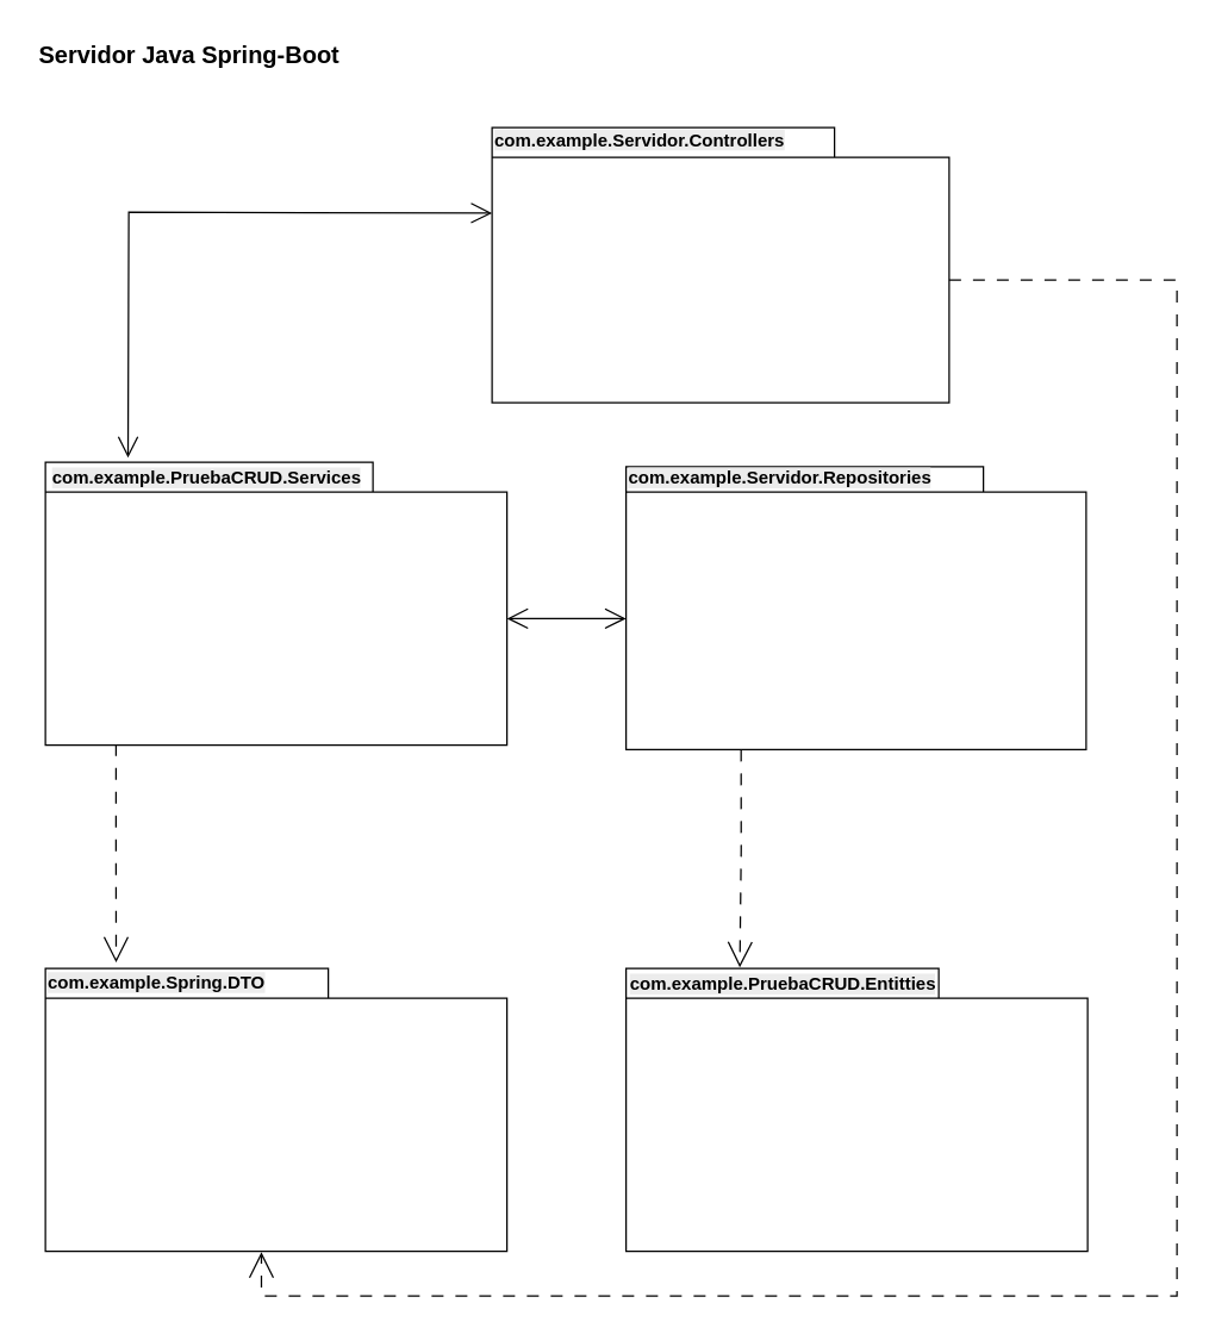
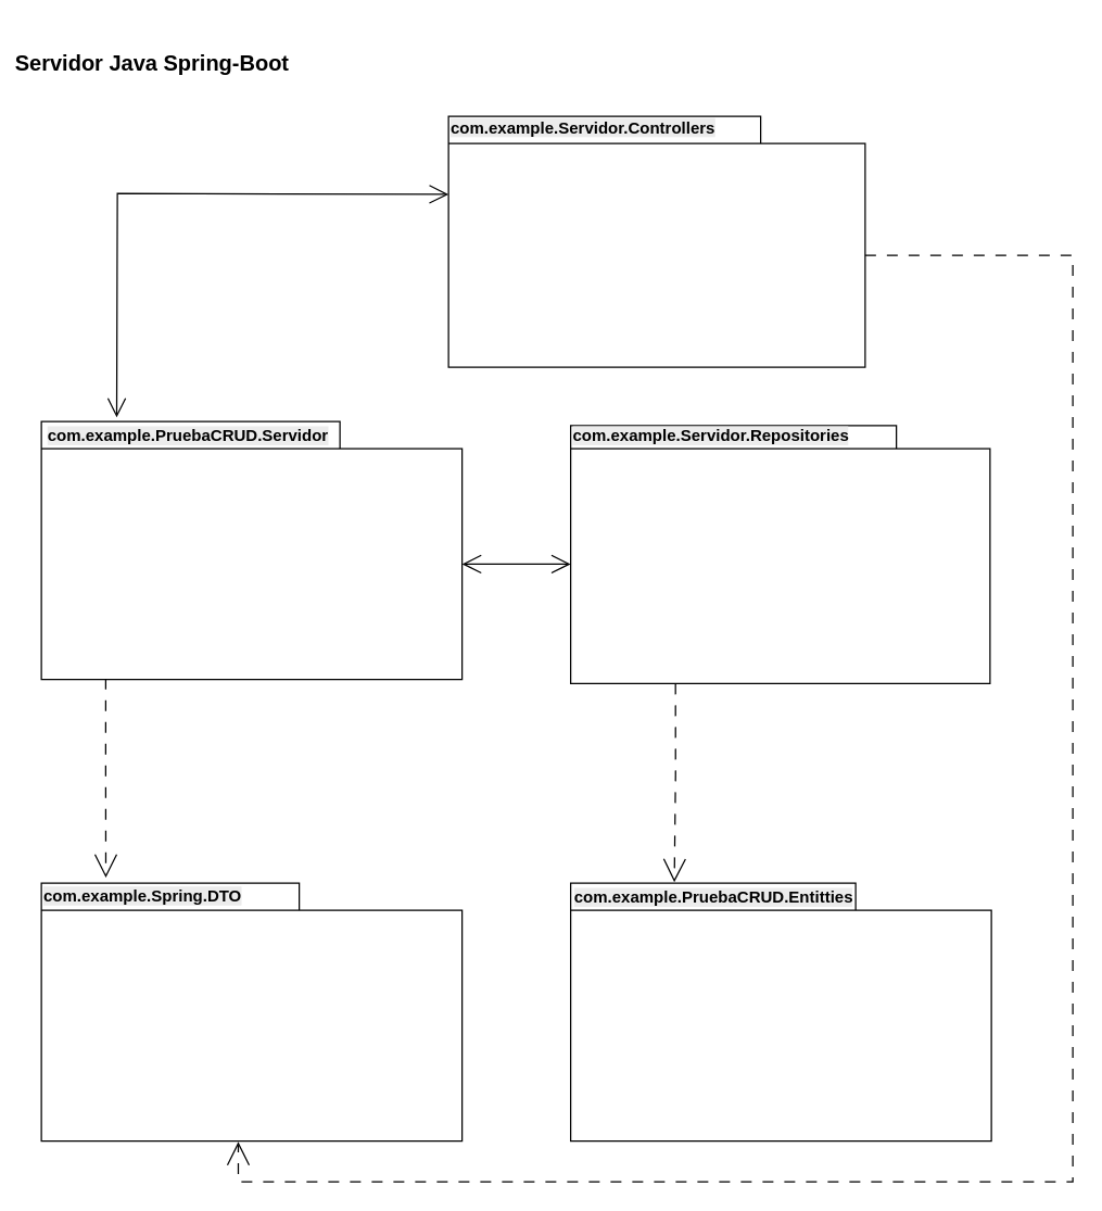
- <mxCell id="2" value="&lt;span style=&quot;font-weight: 700; text-align: center;&quot;&gt;Servidor Java Spring-Boot&lt;/span&gt;" style="text;strokeColor=none;fillColor=none;spacingLeft=4;spacingRight=4;overflow=hidden;rotatable=0;points=[[0,0.5],[1,0.5]];portConstraint=eastwest;fontSize=16;whiteSpace=wrap;html=1;" parent="1" vertex="1"><mxGeometry x="20" y="20" width="230" height="35.24" as="geometry" /></mxCell>
+ <mxCell id="2" value="&lt;span style=&quot;font-weight: 700; text-align: center;&quot;&gt;Servidor Java Spring-Boot&lt;/span&gt;" style="text;strokeColor=none;fillColor=none;spacingLeft=4;spacingRight=4;overflow=hidden;rotatable=0;points=[[0,0.5],[1,0.5]];portConstraint=eastwest;fontSize=16;whiteSpace=wrap;html=1;" parent="1" vertex="1"><mxGeometry x="5" y="30" width="230" height="35.24" as="geometry" /></mxCell>
- <mxCell id="6" value="&lt;span style=&quot;color: rgb(0, 0, 0); font-family: Helvetica; font-size: 12px; font-style: normal; font-variant-ligatures: normal; font-variant-caps: normal; font-weight: 700; letter-spacing: normal; orphans: 2; text-align: center; text-indent: 0px; text-transform: none; widows: 2; word-spacing: 0px; -webkit-text-stroke-width: 0px; white-space: normal; background-color: rgb(236, 236, 236); text-decoration-thickness: initial; text-decoration-style: initial; text-decoration-color: initial; display: inline !important; float: none;&quot;&gt;com.example.PruebaCRUD.Services&lt;/span&gt;" style="text;whiteSpace=wrap;html=1;" parent="4" vertex="1"><mxGeometry x="3" width="210" height="30" as="geometry" /></mxCell>
+ <mxCell id="6" value="&lt;span style=&quot;color: rgb(0, 0, 0); font-family: Helvetica; font-size: 12px; font-style: normal; font-variant-ligatures: normal; font-variant-caps: normal; font-weight: 700; letter-spacing: normal; orphans: 2; text-align: center; text-indent: 0px; text-transform: none; widows: 2; word-spacing: 0px; -webkit-text-stroke-width: 0px; white-space: normal; background-color: rgb(236, 236, 236); text-decoration-thickness: initial; text-decoration-style: initial; text-decoration-color: initial; display: inline !important; float: none;&quot;&gt;com.example.PruebaCRUD.Servidor&lt;/span&gt;" style="text;whiteSpace=wrap;html=1;" parent="4" vertex="1"><mxGeometry x="3" width="210" height="30" as="geometry" /></mxCell>
